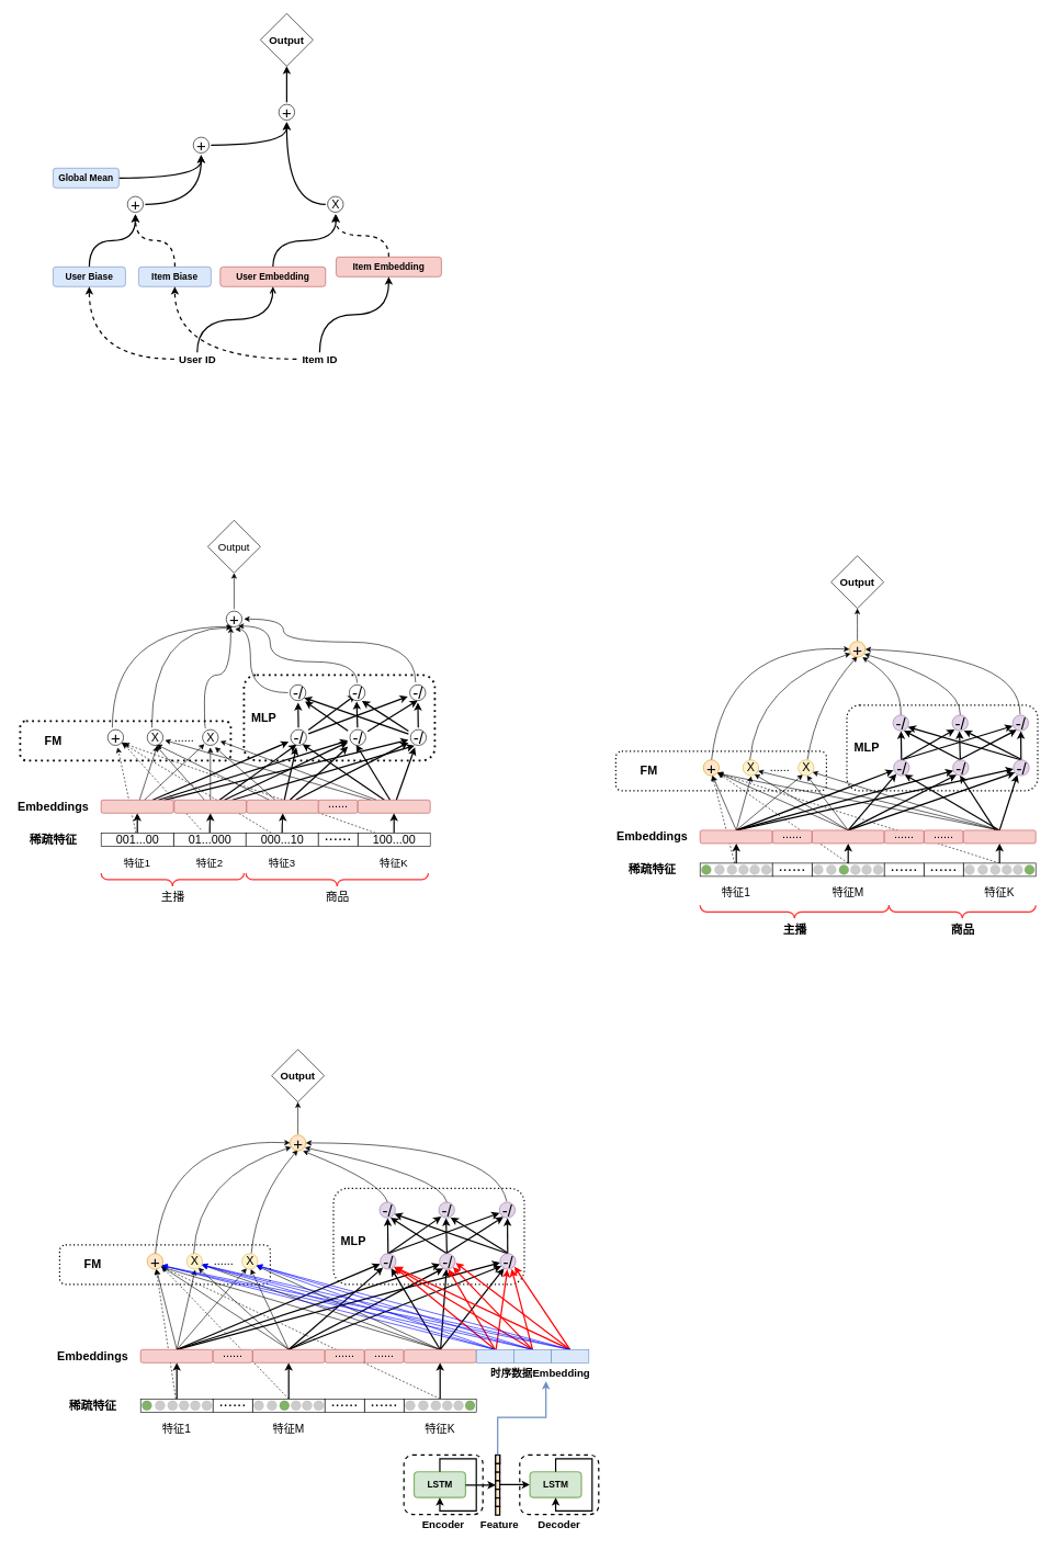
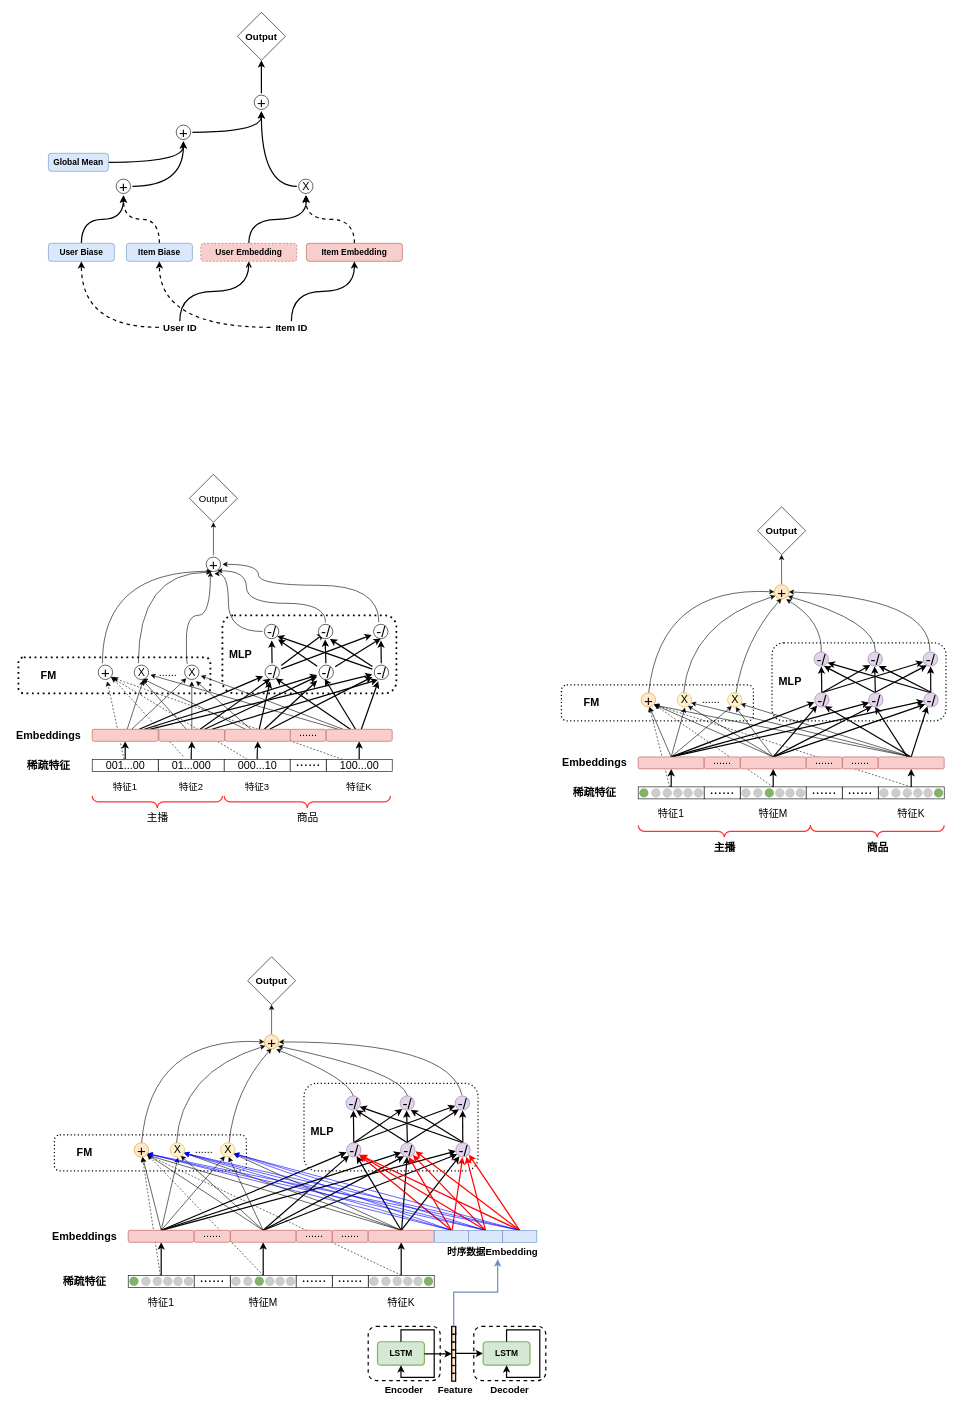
- <mxCell id="8" value="&lt;font style=&quot;font-size: 14px;&quot;&gt;&lt;b&gt;Item Embedding&lt;/b&gt;&lt;/font&gt;" style="rounded=1;whiteSpace=wrap;html=1;fillColor=#f8cecc;strokeColor=#b85450;" parent="1" vertex="1"><mxGeometry x="510" y="390" width="160" height="30" as="geometry" /></mxCell>
+ <mxCell id="8" value="&lt;font style=&quot;font-size: 14px;&quot;&gt;&lt;b&gt;Item Embedding&lt;/b&gt;&lt;/font&gt;" style="rounded=1;whiteSpace=wrap;html=1;fillColor=#f8cecc;strokeColor=#b85450;" parent="1" vertex="1"><mxGeometry x="510" y="405" width="160" height="30" as="geometry" /></mxCell>
- <mxCell id="6" value="&lt;font style=&quot;font-size: 14px;&quot;&gt;&lt;b&gt;User Embedding&lt;/b&gt;&lt;/font&gt;" style="rounded=1;whiteSpace=wrap;html=1;fillColor=#f8cecc;strokeColor=#b85450;" parent="1" vertex="1"><mxGeometry x="334" y="405" width="160" height="30" as="geometry" /></mxCell>
+ <mxCell id="6" value="&lt;font style=&quot;font-size: 14px;&quot;&gt;&lt;b&gt;User Embedding&lt;/b&gt;&lt;/font&gt;" style="rounded=1;whiteSpace=wrap;html=1;fillColor=#f8cecc;strokeColor=#b85450;dashed=1;" parent="1" vertex="1"><mxGeometry x="334" y="405" width="160" height="30" as="geometry" /></mxCell>
